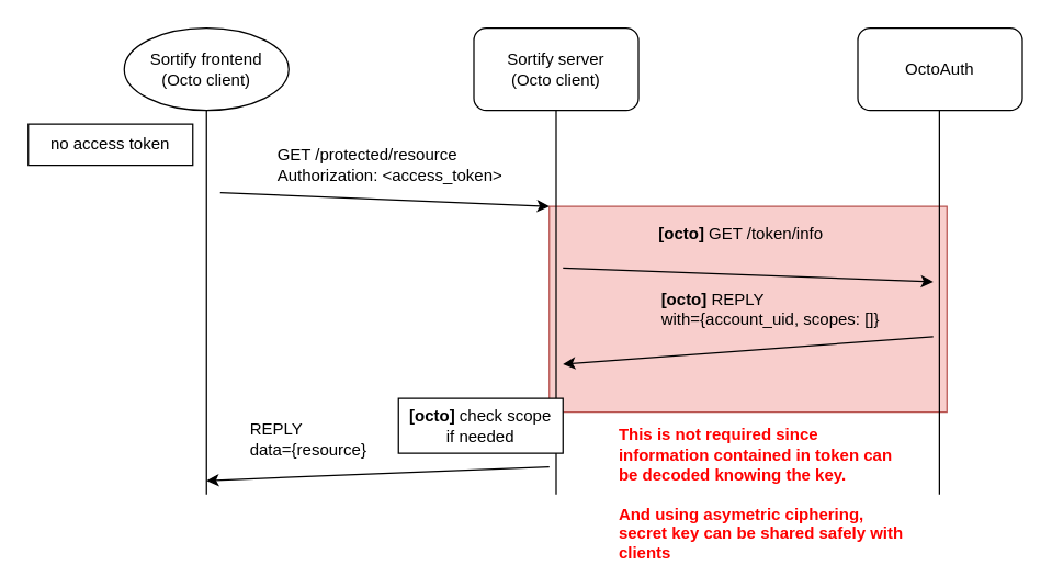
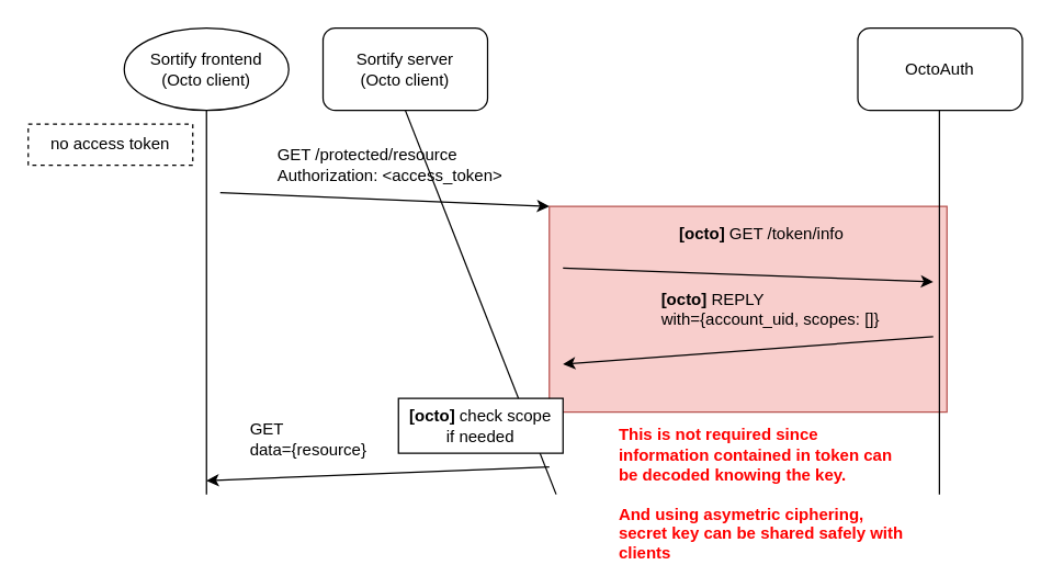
- <mxCell id="3" value="Sortify server&lt;br&gt;(Octo client)" style="rounded=1;whiteSpace=wrap;html=1;" vertex="1" parent="1"><mxGeometry x="345" y="20" width="120" height="60" as="geometry" /></mxCell>
+ <mxCell id="3" value="Sortify server&lt;br&gt;(Octo client)" style="rounded=1;whiteSpace=wrap;html=1;" vertex="1" parent="1"><mxGeometry x="235" y="20" width="120" height="60" as="geometry" /></mxCell>
- <mxCell id="7" value="no access token" style="rounded=0;whiteSpace=wrap;html=1;" vertex="1" parent="1"><mxGeometry x="20" y="90" width="120" height="30" as="geometry" /></mxCell>
+ <mxCell id="7" value="no access token" style="rounded=0;whiteSpace=wrap;html=1;dashed=1;" vertex="1" parent="1"><mxGeometry x="20" y="90" width="120" height="30" as="geometry" /></mxCell>
- <mxCell id="13" value="&lt;b&gt;[octo]&lt;/b&gt; GET /token/info" style="text;html=1;strokeColor=none;fillColor=none;align=center;verticalAlign=middle;whiteSpace=wrap;rounded=0;" vertex="1" parent="1"><mxGeometry x="450" y="160" width="180" height="20" as="geometry" /></mxCell>
+ <mxCell id="13" value="&lt;b&gt;[octo]&lt;/b&gt; GET /token/info" style="text;html=1;strokeColor=none;fillColor=none;align=center;verticalAlign=middle;whiteSpace=wrap;rounded=0;" vertex="1" parent="1"><mxGeometry x="465" y="160" width="180" height="20" as="geometry" /></mxCell>
- <mxCell id="19" value="REPLY&lt;br&gt;data={resource}" style="text;html=1;strokeColor=none;fillColor=none;align=left;verticalAlign=middle;whiteSpace=wrap;rounded=0;" vertex="1" parent="1"><mxGeometry x="180" y="310" width="120" height="20" as="geometry" /></mxCell>
+ <mxCell id="19" value="GET&lt;br&gt;data={resource}" style="text;html=1;strokeColor=none;fillColor=none;align=left;verticalAlign=middle;whiteSpace=wrap;rounded=0;" vertex="1" parent="1"><mxGeometry x="180" y="310" width="120" height="20" as="geometry" /></mxCell>
